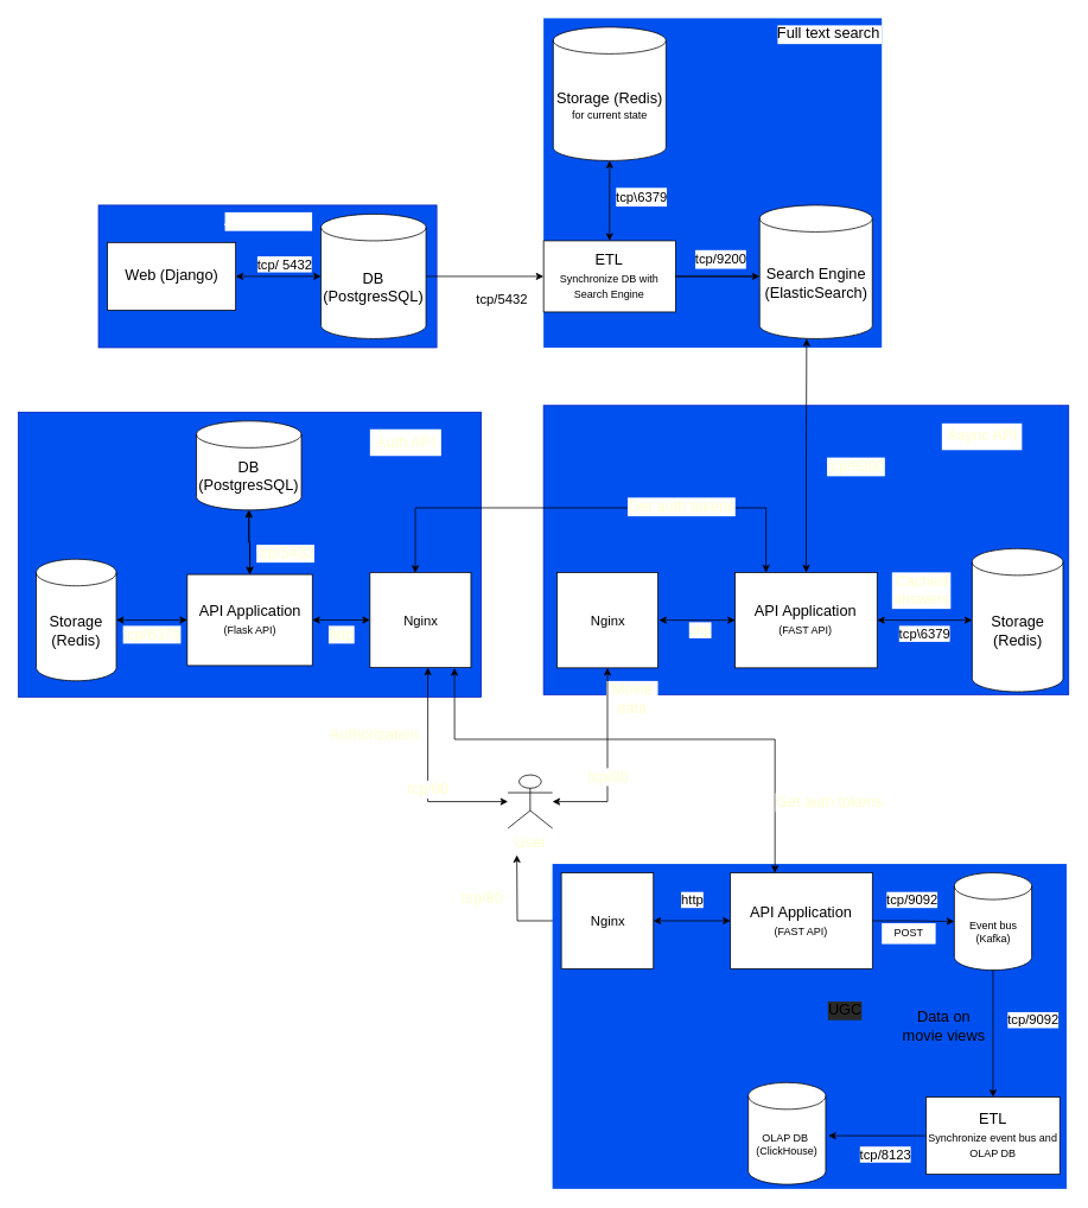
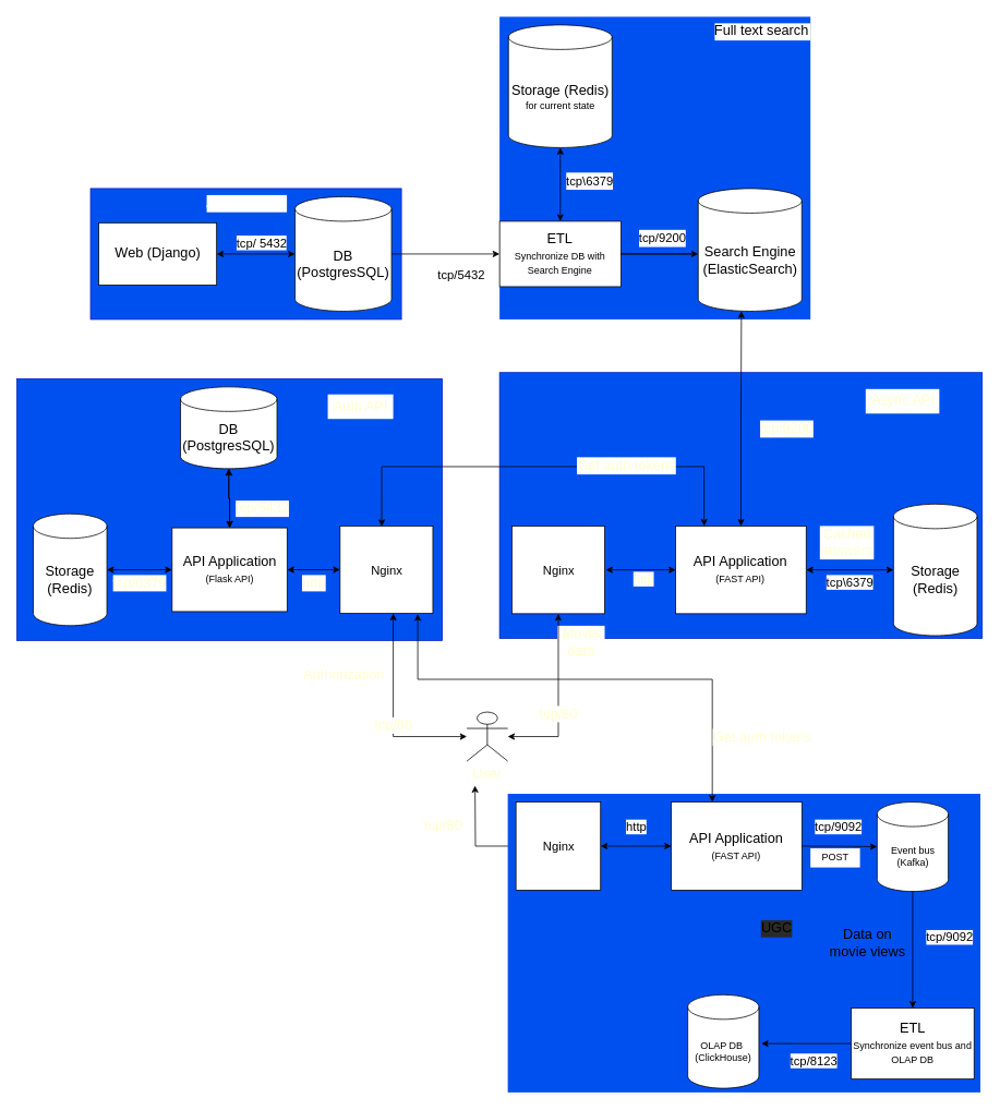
- <mxCell id="21" value="Auth API" style="text;html=1;align=center;verticalAlign=middle;resizable=0;points=[];autosize=1;strokeColor=none;fillColor=default;fontSize=17;fontColor=#FFFFCC;" parent="16" vertex="1"><mxGeometry x="395" y="19.2" width="80" height="30" as="geometry" /></mxCell>
+ <mxCell id="21" value="Auth API" style="text;html=1;align=center;verticalAlign=middle;resizable=0;points=[];autosize=1;strokeColor=none;fillColor=default;fontSize=17;fontColor=#FFFFCC;" parent="16" vertex="1"><mxGeometry x="380" y="19.2" width="80" height="30" as="geometry" /></mxCell>
